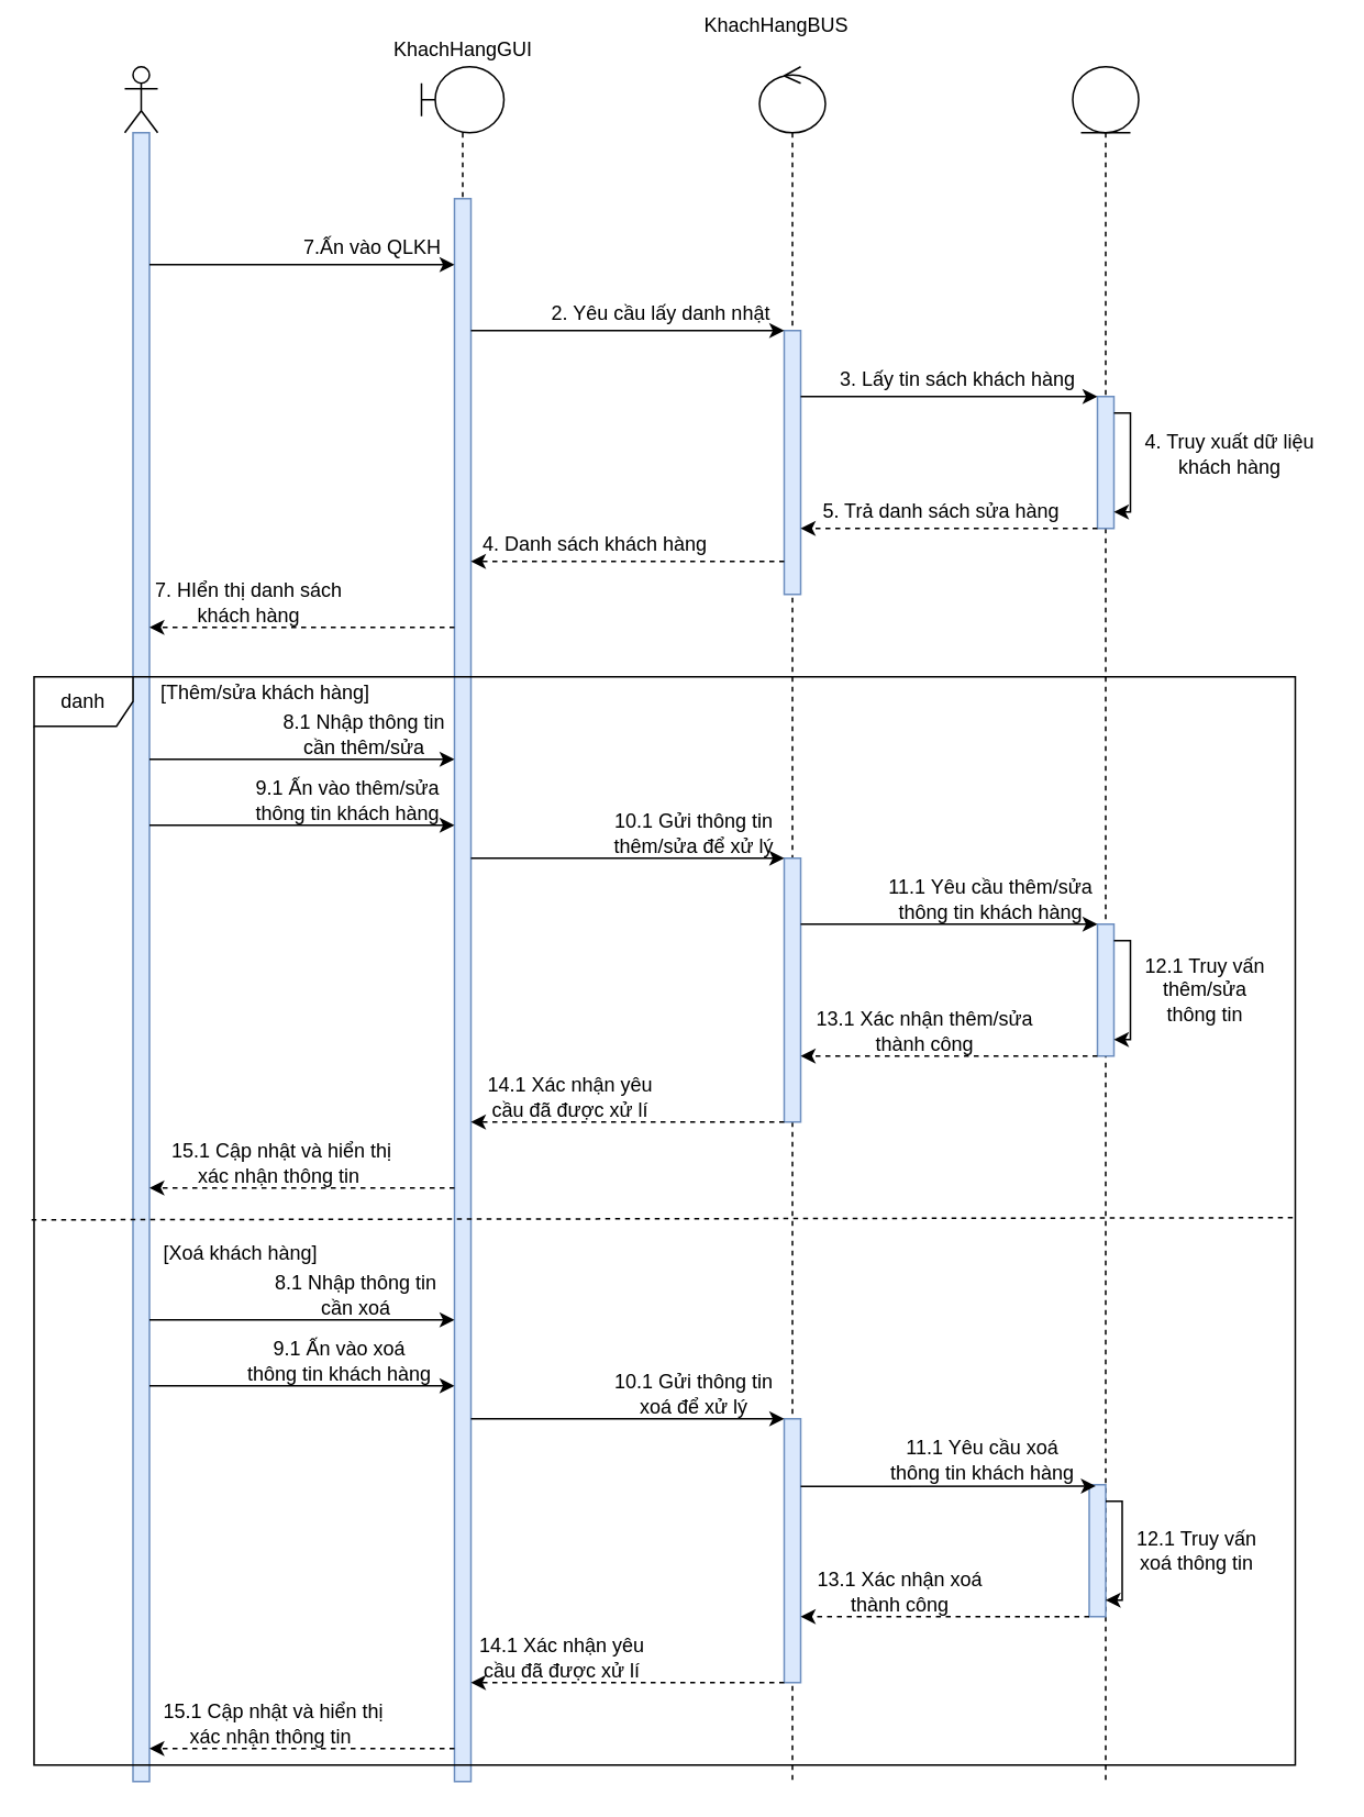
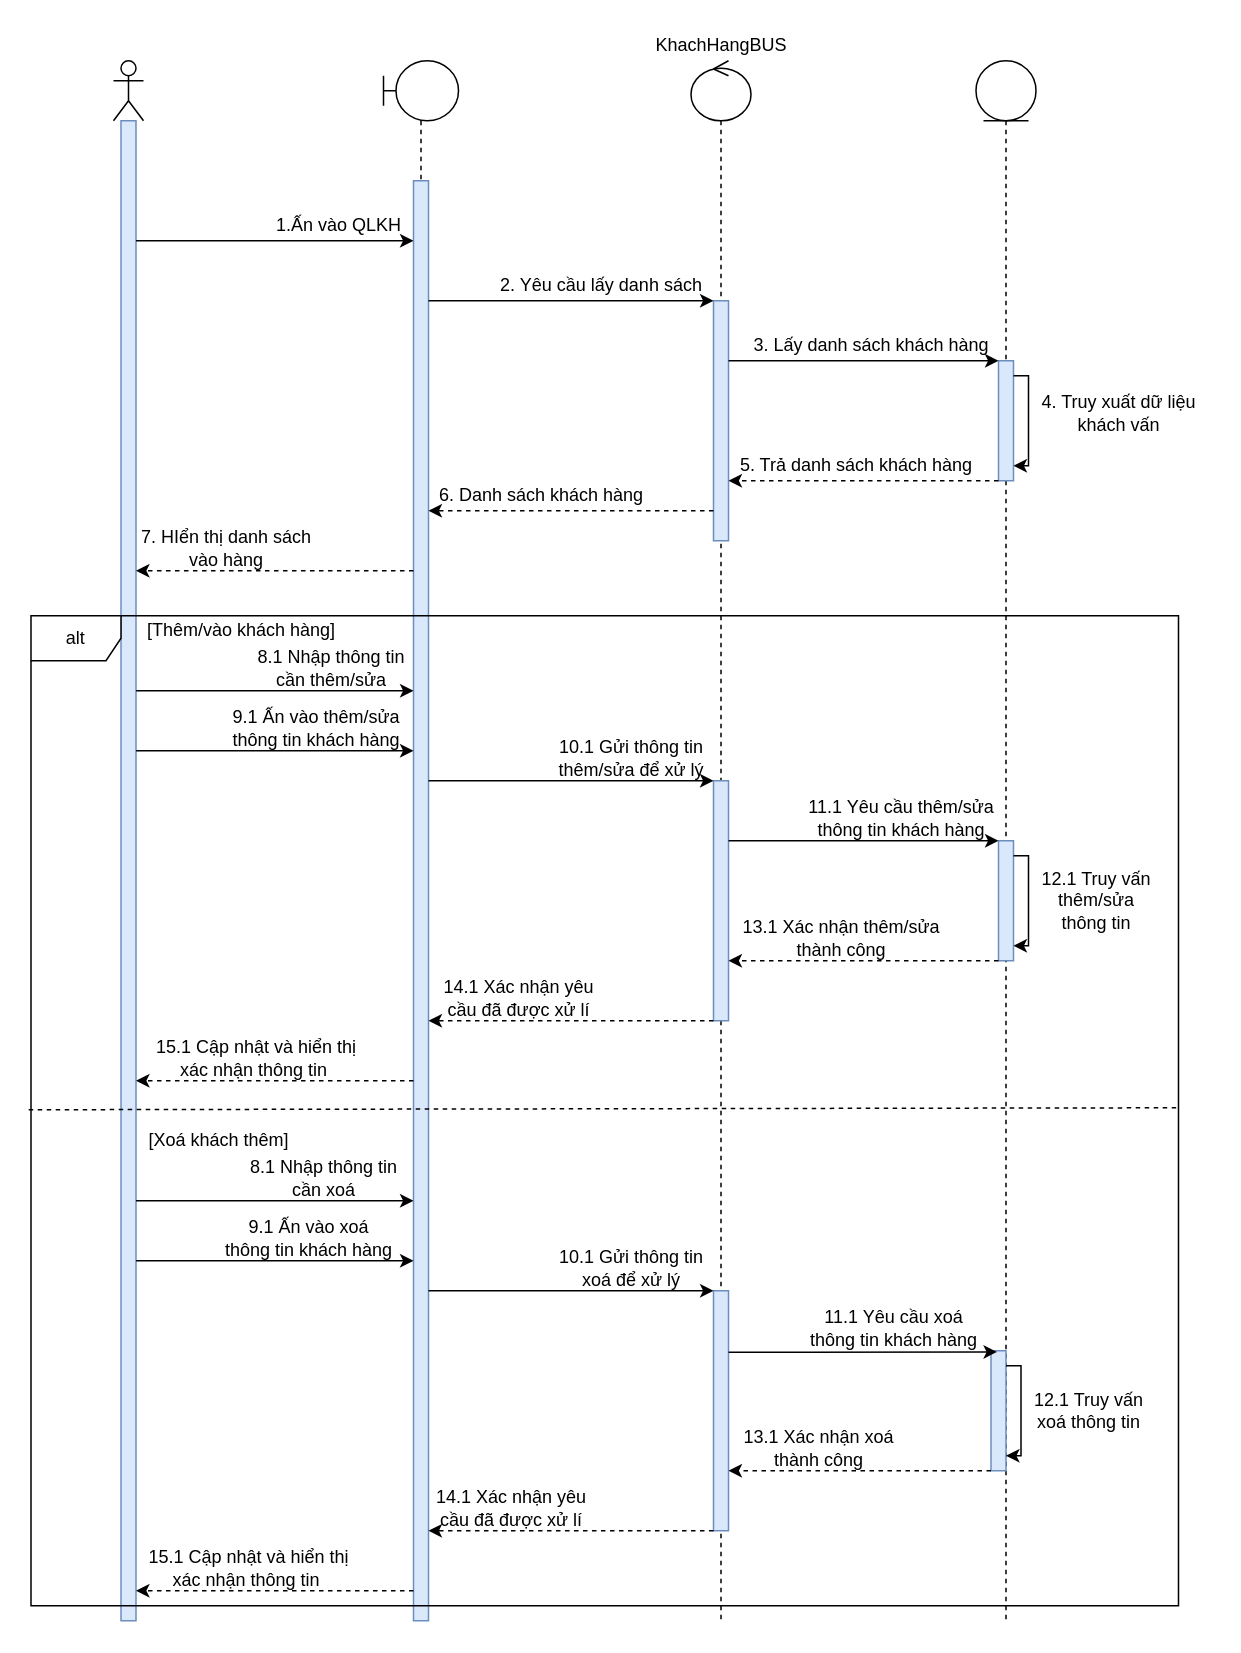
- <mxCell id="11" value="KhachHangBUS" style="text;html=1;align=center;verticalAlign=middle;resizable=0;points=[];autosize=1;strokeColor=none;fillColor=none;" parent="1" vertex="1"><mxGeometry x="420" y="5" width="100" height="20" as="geometry" /></mxCell>
+ <mxCell id="11" value="KhachHangBUS" style="text;html=1;align=center;verticalAlign=middle;resizable=0;points=[];autosize=1;strokeColor=none;fillColor=none;" parent="1" vertex="1"><mxGeometry x="430" y="20" width="100" height="20" as="geometry" /></mxCell>
- <mxCell id="10" value="KhachHangGUI" style="text;html=1;align=center;verticalAlign=middle;resizable=0;points=[];autosize=1;strokeColor=none;fillColor=none;" parent="1" vertex="1"><mxGeometry x="230" y="20" width="100" height="20" as="geometry" /></mxCell>
- <mxCell id="13" value="7.Ấn vào QLKH" style="text;html=1;align=center;verticalAlign=middle;resizable=0;points=[];autosize=1;strokeColor=none;fillColor=none;" parent="1" vertex="1"><mxGeometry x="175" y="140" width="100" height="20" as="geometry" /></mxCell>
+ <mxCell id="13" value="1.Ấn vào QLKH" style="text;html=1;align=center;verticalAlign=middle;resizable=0;points=[];autosize=1;strokeColor=none;fillColor=none;" parent="1" vertex="1"><mxGeometry x="175" y="140" width="100" height="20" as="geometry" /></mxCell>
- <mxCell id="20" value="2. Yêu cầu lấy danh nhật" style="text;html=1;align=center;verticalAlign=middle;resizable=0;points=[];autosize=1;strokeColor=none;fillColor=none;" parent="1" vertex="1"><mxGeometry x="325" y="180" width="150" height="20" as="geometry" /></mxCell>
+ <mxCell id="20" value="2. Yêu cầu lấy danh sách" style="text;html=1;align=center;verticalAlign=middle;resizable=0;points=[];autosize=1;strokeColor=none;fillColor=none;" parent="1" vertex="1"><mxGeometry x="325" y="180" width="150" height="20" as="geometry" /></mxCell>
- <mxCell id="22" value="3. Lấy tin sách khách hàng" style="text;html=1;align=center;verticalAlign=middle;resizable=0;points=[];autosize=1;strokeColor=none;fillColor=none;" parent="1" vertex="1"><mxGeometry x="495" y="220" width="170" height="20" as="geometry" /></mxCell>
+ <mxCell id="22" value="3. Lấy danh sách khách hàng" style="text;html=1;align=center;verticalAlign=middle;resizable=0;points=[];autosize=1;strokeColor=none;fillColor=none;" parent="1" vertex="1"><mxGeometry x="495" y="220" width="170" height="20" as="geometry" /></mxCell>
- <mxCell id="23" value="4. Truy xuất dữ liệu&lt;br&gt;khách hàng" style="text;html=1;align=center;verticalAlign=middle;resizable=0;points=[];autosize=1;strokeColor=none;fillColor=none;" parent="1" vertex="1"><mxGeometry x="685" y="260" width="120" height="30" as="geometry" /></mxCell>
+ <mxCell id="23" value="4. Truy xuất dữ liệu&lt;br&gt;khách vấn" style="text;html=1;align=center;verticalAlign=middle;resizable=0;points=[];autosize=1;strokeColor=none;fillColor=none;" parent="1" vertex="1"><mxGeometry x="685" y="260" width="120" height="30" as="geometry" /></mxCell>
- <mxCell id="25" value="5. Trả danh sách sửa hàng" style="text;html=1;align=center;verticalAlign=middle;resizable=0;points=[];autosize=1;strokeColor=none;fillColor=none;" parent="1" vertex="1"><mxGeometry x="485" y="300" width="170" height="20" as="geometry" /></mxCell>
+ <mxCell id="25" value="5. Trả danh sách khách hàng" style="text;html=1;align=center;verticalAlign=middle;resizable=0;points=[];autosize=1;strokeColor=none;fillColor=none;" parent="1" vertex="1"><mxGeometry x="485" y="300" width="170" height="20" as="geometry" /></mxCell>
- <mxCell id="27" value="4. Danh sách khách hàng" style="text;html=1;align=center;verticalAlign=middle;resizable=0;points=[];autosize=1;strokeColor=none;fillColor=none;" parent="1" vertex="1"><mxGeometry x="285" y="320" width="150" height="20" as="geometry" /></mxCell>
+ <mxCell id="27" value="6. Danh sách khách hàng" style="text;html=1;align=center;verticalAlign=middle;resizable=0;points=[];autosize=1;strokeColor=none;fillColor=none;" parent="1" vertex="1"><mxGeometry x="285" y="320" width="150" height="20" as="geometry" /></mxCell>
- <mxCell id="29" value="7. HIển thị danh sách&lt;br&gt;khách hàng" style="text;html=1;align=center;verticalAlign=middle;resizable=0;points=[];autosize=1;strokeColor=none;fillColor=none;" parent="1" vertex="1"><mxGeometry x="85" y="350" width="130" height="30" as="geometry" /></mxCell>
+ <mxCell id="29" value="7. HIển thị danh sách&lt;br&gt;vào hàng" style="text;html=1;align=center;verticalAlign=middle;resizable=0;points=[];autosize=1;strokeColor=none;fillColor=none;" parent="1" vertex="1"><mxGeometry x="85" y="350" width="130" height="30" as="geometry" /></mxCell>
- <mxCell id="63" value="[Thêm/sửa khách hàng]" style="text;html=1;align=center;verticalAlign=middle;resizable=0;points=[];autosize=1;strokeColor=none;fillColor=none;" parent="1" vertex="1"><mxGeometry x="90" y="410" width="140" height="20" as="geometry" /></mxCell>
+ <mxCell id="63" value="[Thêm/vào khách hàng]" style="text;html=1;align=center;verticalAlign=middle;resizable=0;points=[];autosize=1;strokeColor=none;fillColor=none;" parent="1" vertex="1"><mxGeometry x="90" y="410" width="140" height="20" as="geometry" /></mxCell>
- <mxCell id="62" value="danh" style="shape=umlFrame;whiteSpace=wrap;html=1;" parent="1" vertex="1"><mxGeometry x="20" y="410" width="765" height="660" as="geometry" /></mxCell>
+ <mxCell id="62" value="alt" style="shape=umlFrame;whiteSpace=wrap;html=1;" parent="1" vertex="1"><mxGeometry x="20" y="410" width="765" height="660" as="geometry" /></mxCell>
- <mxCell id="64" value="[Xoá khách hàng]" style="text;html=1;align=center;verticalAlign=middle;resizable=0;points=[];autosize=1;strokeColor=none;fillColor=none;" parent="1" vertex="1"><mxGeometry x="90" y="750" width="110" height="20" as="geometry" /></mxCell>
+ <mxCell id="64" value="[Xoá khách thêm]" style="text;html=1;align=center;verticalAlign=middle;resizable=0;points=[];autosize=1;strokeColor=none;fillColor=none;" parent="1" vertex="1"><mxGeometry x="90" y="750" width="110" height="20" as="geometry" /></mxCell>
